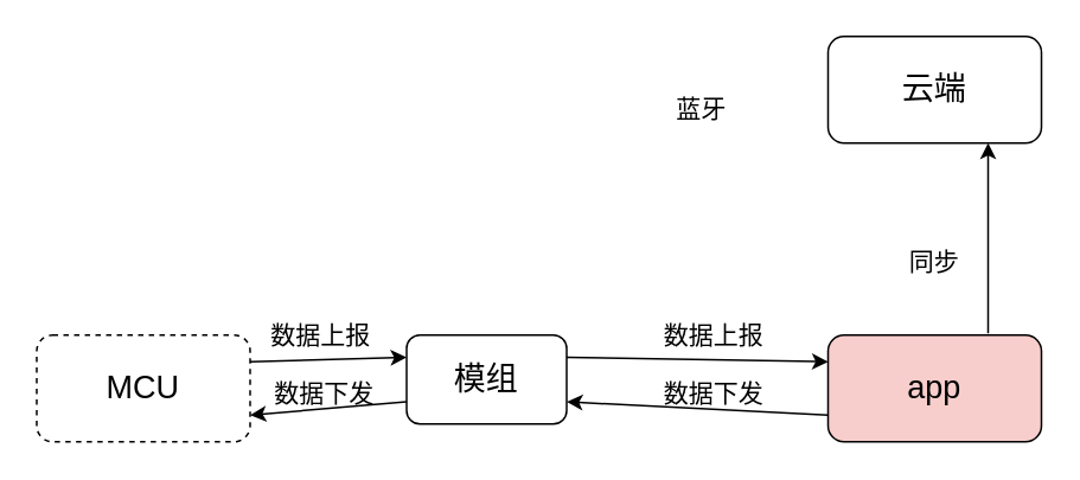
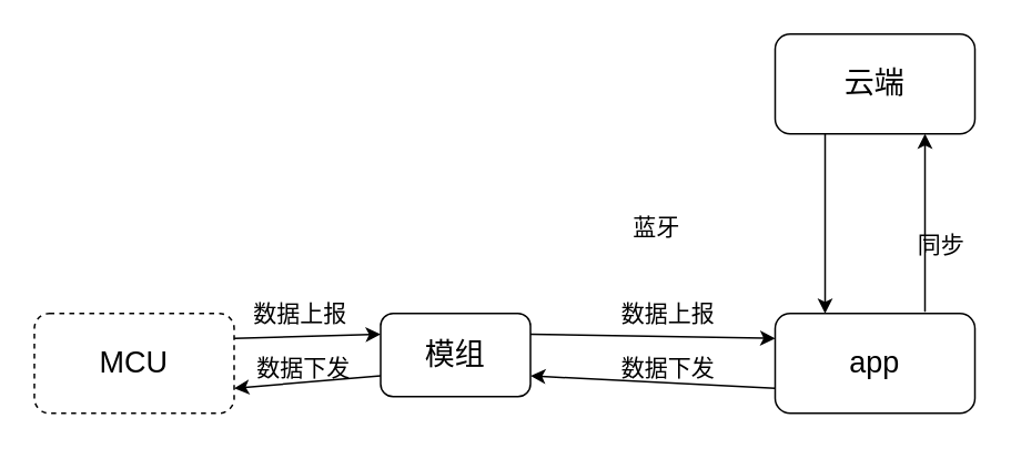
- <mxCell id="7" value="蓝牙" style="text;html=1;strokeColor=none;fillColor=none;align=center;verticalAlign=middle;whiteSpace=wrap;rounded=0;fontSize=14;" vertex="1" parent="1"><mxGeometry x="364" y="46" width="60" height="30" as="geometry" /></mxCell>
+ <mxCell id="7" value="蓝牙" style="text;html=1;strokeColor=none;fillColor=none;align=center;verticalAlign=middle;whiteSpace=wrap;rounded=0;fontSize=14;" vertex="1" parent="1"><mxGeometry x="364" y="121" width="60" height="30" as="geometry" /></mxCell>
+ <mxCell id="12" value="" style="endArrow=classic;html=1;rounded=0;fontSize=14;entryX=0.25;entryY=0;entryDx=0;entryDy=0;exitX=0.25;exitY=1;exitDx=0;exitDy=0;" edge="1" parent="1" source="5" target="4"><mxGeometry width="50" height="50" relative="1" as="geometry"><mxPoint x="400" y="145" as="sourcePoint" /><mxPoint x="450" y="95" as="targetPoint" /></mxGeometry></mxCell>
- <mxCell id="13" value="同步" style="text;html=1;strokeColor=none;fillColor=none;align=center;verticalAlign=middle;whiteSpace=wrap;rounded=0;fontSize=14;" vertex="1" parent="1"><mxGeometry x="495" y="132" width="60" height="30" as="geometry" /></mxCell>
+ <mxCell id="13" value="同步" style="text;html=1;strokeColor=none;fillColor=none;align=center;verticalAlign=middle;whiteSpace=wrap;rounded=0;fontSize=14;" vertex="1" parent="1"><mxGeometry x="535" y="132" width="60" height="30" as="geometry" /></mxCell>
- <mxCell id="4" value="app" style="rounded=1;whiteSpace=wrap;html=1;fontSize=18;fillColor=#f8cecc;" vertex="1" parent="1"><mxGeometry x="465" y="188" width="120" height="60" as="geometry" /></mxCell>
+ <mxCell id="4" value="app" style="rounded=1;whiteSpace=wrap;html=1;fontSize=18;" vertex="1" parent="1"><mxGeometry x="465" y="188" width="120" height="60" as="geometry" /></mxCell>
